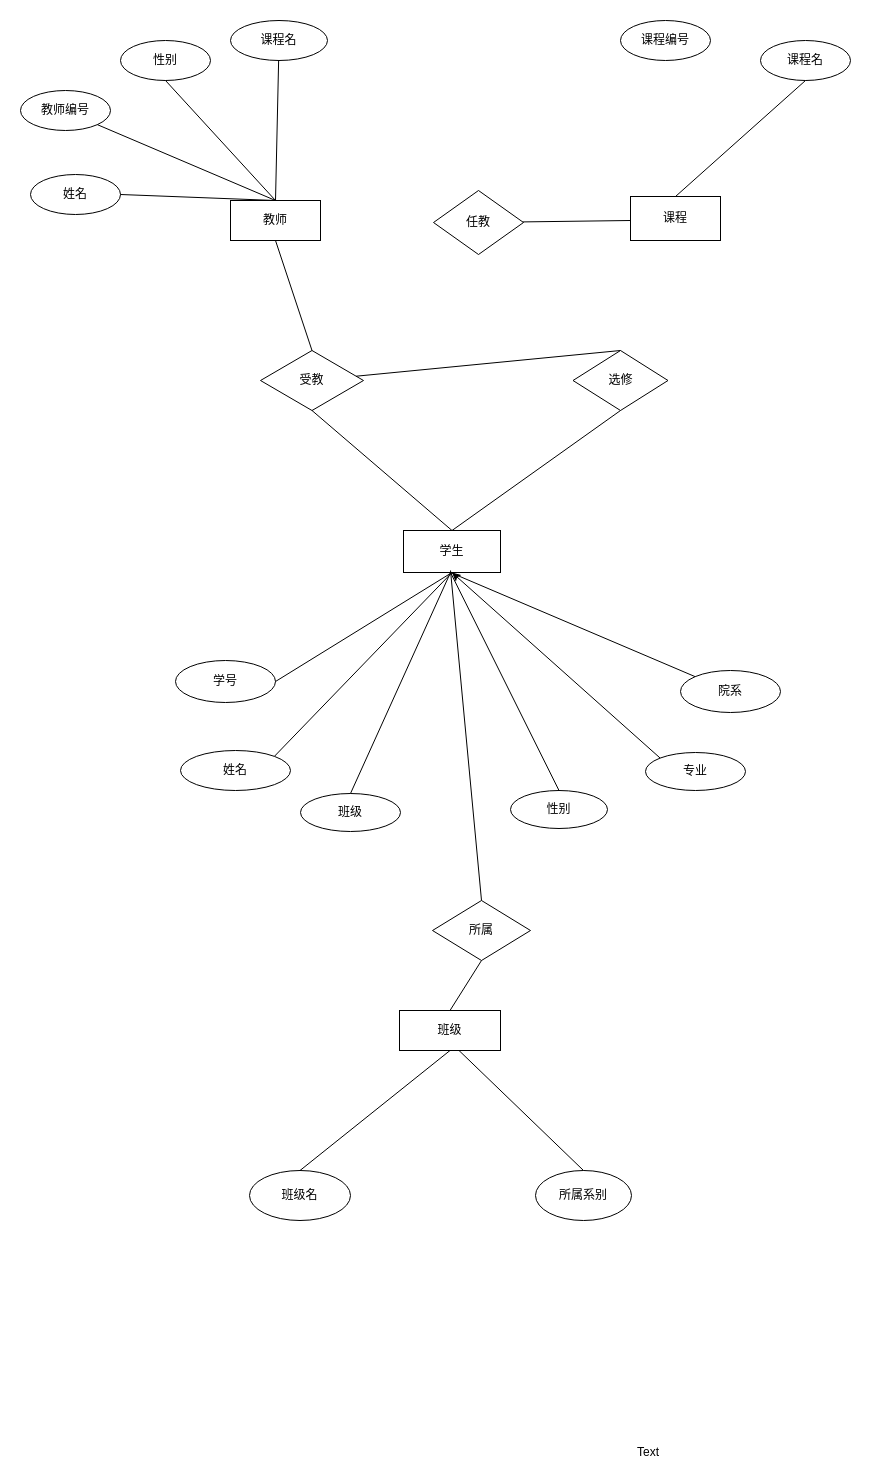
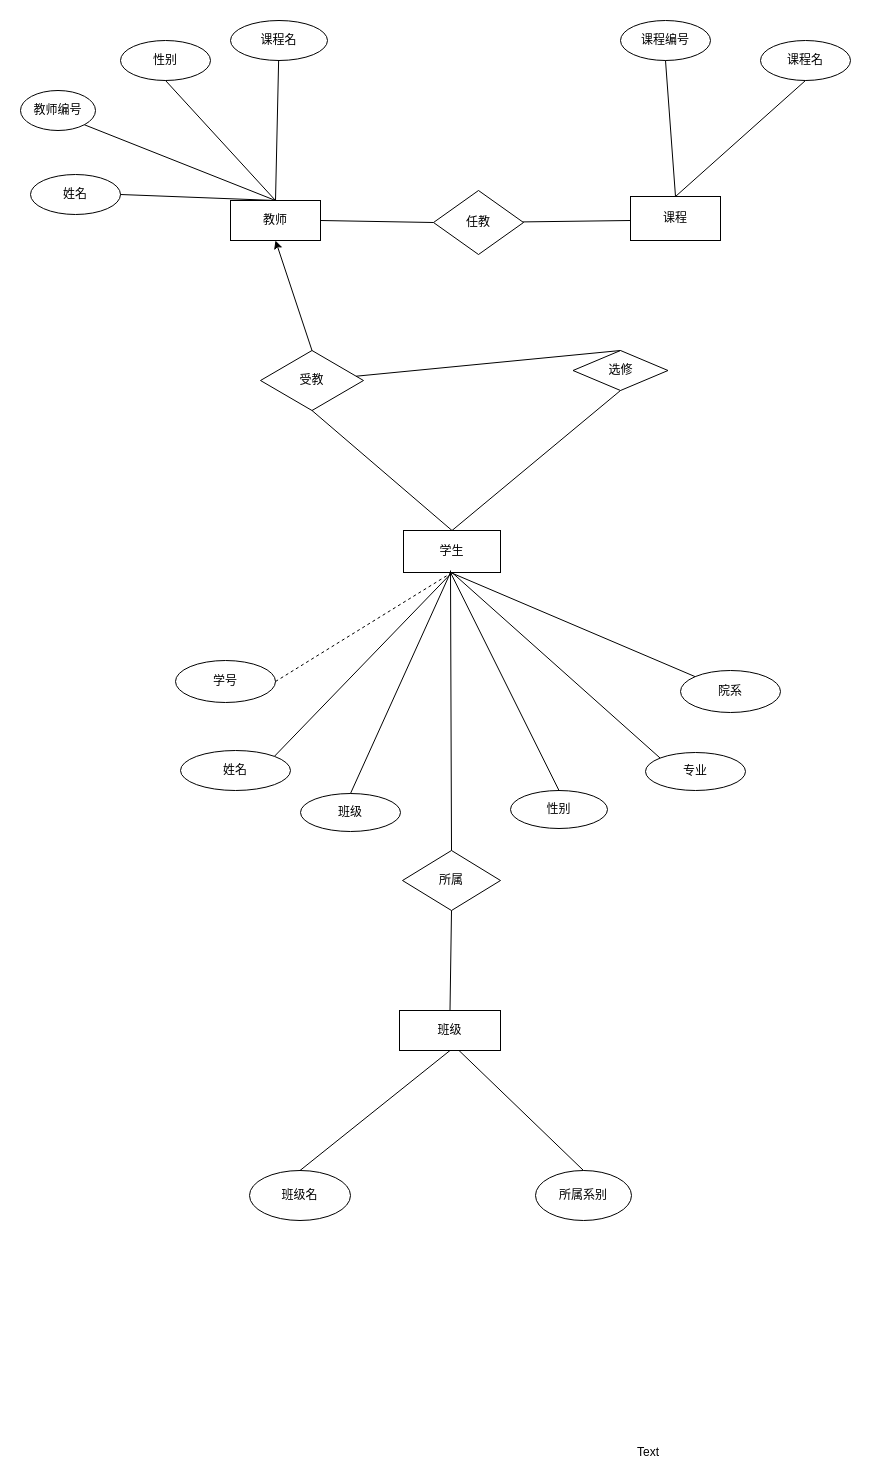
- <mxCell id="3" value="教师编号" style="ellipse;whiteSpace=wrap;html=1;" vertex="1" parent="1"><mxGeometry y="90" width="90" height="40" as="geometry" x="20" /></mxCell>
+ <mxCell id="3" value="教师编号" style="ellipse;whiteSpace=wrap;html=1;" vertex="1" parent="1"><mxGeometry x="20" y="90" width="75" height="40" as="geometry" /></mxCell>
+ <mxCell id="14" value="" style="endArrow=none;html=1;entryX=0.5;entryY=0;entryDx=0;entryDy=0;exitX=0.5;exitY=1;exitDx=0;exitDy=0;" edge="1" parent="1" source="12" target="11"><mxGeometry width="50" height="50" relative="1" as="geometry"><mxPoint x="640" y="170" as="sourcePoint" /><mxPoint x="690" y="120" as="targetPoint" /></mxGeometry></mxCell>
+ <mxCell id="17" value="" style="endArrow=none;html=1;entryX=0;entryY=0.5;entryDx=0;entryDy=0;exitX=1;exitY=0.5;exitDx=0;exitDy=0;" edge="1" parent="1" source="2" target="16"><mxGeometry width="50" height="50" relative="1" as="geometry"><mxPoint x="360" y="330" as="sourcePoint" /><mxPoint x="430" y="220" as="targetPoint" /></mxGeometry></mxCell>
- <mxCell id="34" value="" style="endArrow=none;html=1;entryX=0.5;entryY=1;entryDx=0;entryDy=0;exitX=0.5;exitY=0;exitDx=0;exitDy=0;" edge="1" parent="1" source="32" target="2"><mxGeometry width="50" height="50" relative="1" as="geometry"><mxPoint x="200" y="380" as="sourcePoint" /><mxPoint x="250" y="330" as="targetPoint" /></mxGeometry></mxCell>
+ <mxCell id="34" value="" style="endArrow=classic;html=1;entryX=0.5;entryY=1;entryDx=0;entryDy=0;exitX=0.5;exitY=0;exitDx=0;exitDy=0;" edge="1" parent="1" source="32" target="2"><mxGeometry width="50" height="50" relative="1" as="geometry"><mxPoint x="200" y="380" as="sourcePoint" /><mxPoint x="250" y="330" as="targetPoint" /></mxGeometry></mxCell>
- <mxCell id="33" value="选修" style="rhombus;whiteSpace=wrap;html=1;" vertex="1" parent="1"><mxGeometry x="572.5" y="350" width="95" height="60" as="geometry" /></mxCell>
+ <mxCell id="33" value="选修" style="rhombus;whiteSpace=wrap;html=1;" vertex="1" parent="1"><mxGeometry x="572.5" y="350" width="95" height="40" as="geometry" /></mxCell>
- <mxCell id="29" value="" style="endArrow=classic;html=1;exitX=0;exitY=0;exitDx=0;exitDy=0;entryX=0.5;entryY=1;entryDx=0;entryDy=0;" edge="1" parent="1" source="24" target="19"><mxGeometry width="50" height="50" relative="1" as="geometry"><mxPoint x="260" y="692" as="sourcePoint" /><mxPoint x="510" y="602" as="targetPoint" /></mxGeometry></mxCell>
+ <mxCell id="29" value="" style="endArrow=none;html=1;exitX=0;exitY=0;exitDx=0;exitDy=0;entryX=0.5;entryY=1;entryDx=0;entryDy=0;" edge="1" parent="1" source="24" target="19"><mxGeometry width="50" height="50" relative="1" as="geometry"><mxPoint x="260" y="692" as="sourcePoint" /><mxPoint x="510" y="602" as="targetPoint" /></mxGeometry></mxCell>
- <mxCell id="26" value="" style="endArrow=none;html=1;exitX=1;exitY=0.5;exitDx=0;exitDy=0;entryX=0.5;entryY=1;entryDx=0;entryDy=0;" edge="1" parent="1" source="20" target="19"><mxGeometry width="50" height="50" relative="1" as="geometry"><mxPoint x="270" y="652" as="sourcePoint" /><mxPoint x="320" y="602" as="targetPoint" /></mxGeometry></mxCell>
+ <mxCell id="26" value="" style="endArrow=none;html=1;exitX=1;exitY=0.5;exitDx=0;exitDy=0;entryX=0.5;entryY=1;entryDx=0;entryDy=0;dashed=1;" edge="1" parent="1" source="20" target="19"><mxGeometry width="50" height="50" relative="1" as="geometry"><mxPoint x="270" y="652" as="sourcePoint" /><mxPoint x="320" y="602" as="targetPoint" /></mxGeometry></mxCell>
- <mxCell id="38" value="所属" style="rhombus;whiteSpace=wrap;html=1;" vertex="1" parent="1"><mxGeometry x="432" y="900" width="98" height="60" as="geometry" /></mxCell>
+ <mxCell id="38" value="所属" style="rhombus;whiteSpace=wrap;html=1;" vertex="1" parent="1"><mxGeometry x="402" y="850" width="98" height="60" as="geometry" /></mxCell>
